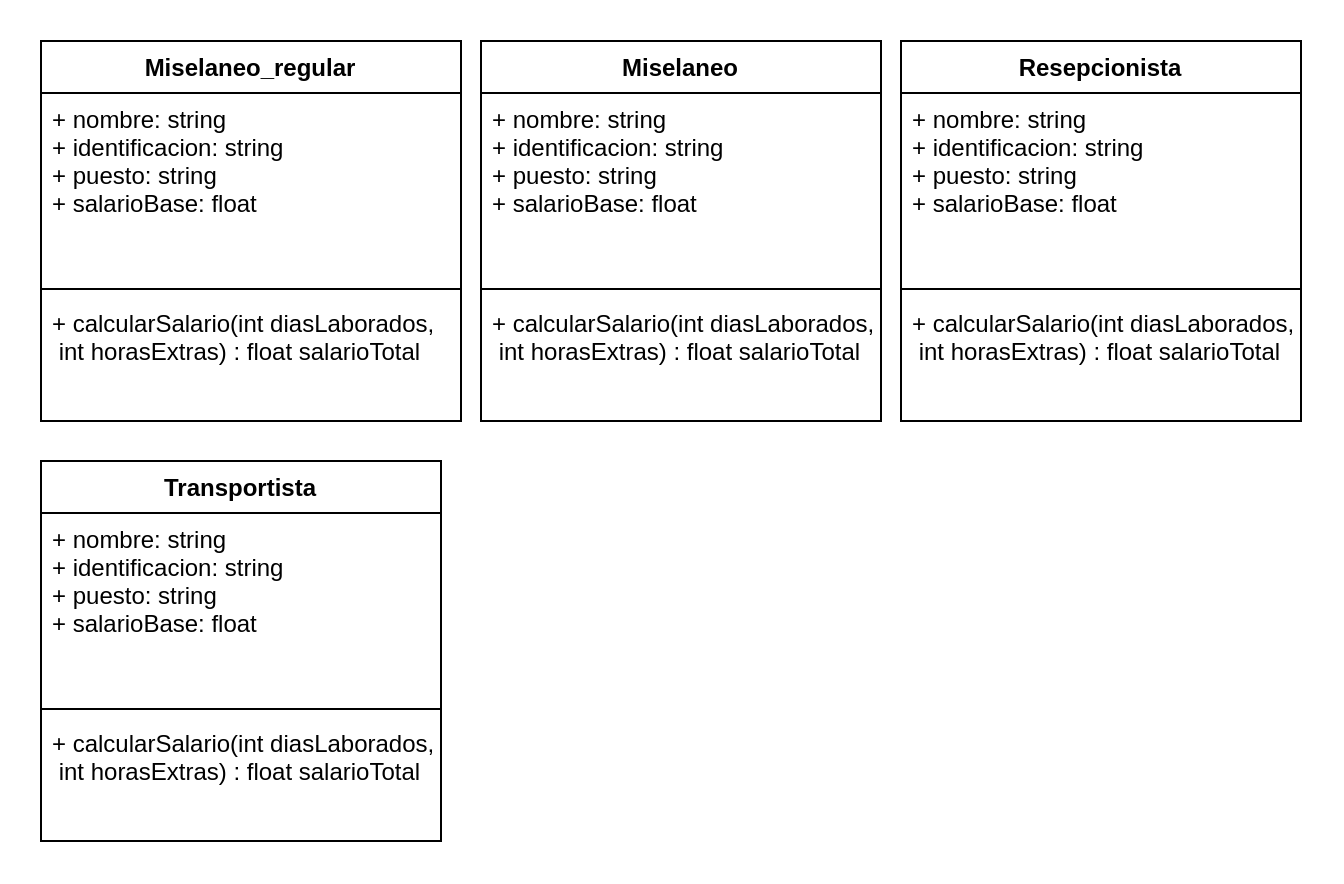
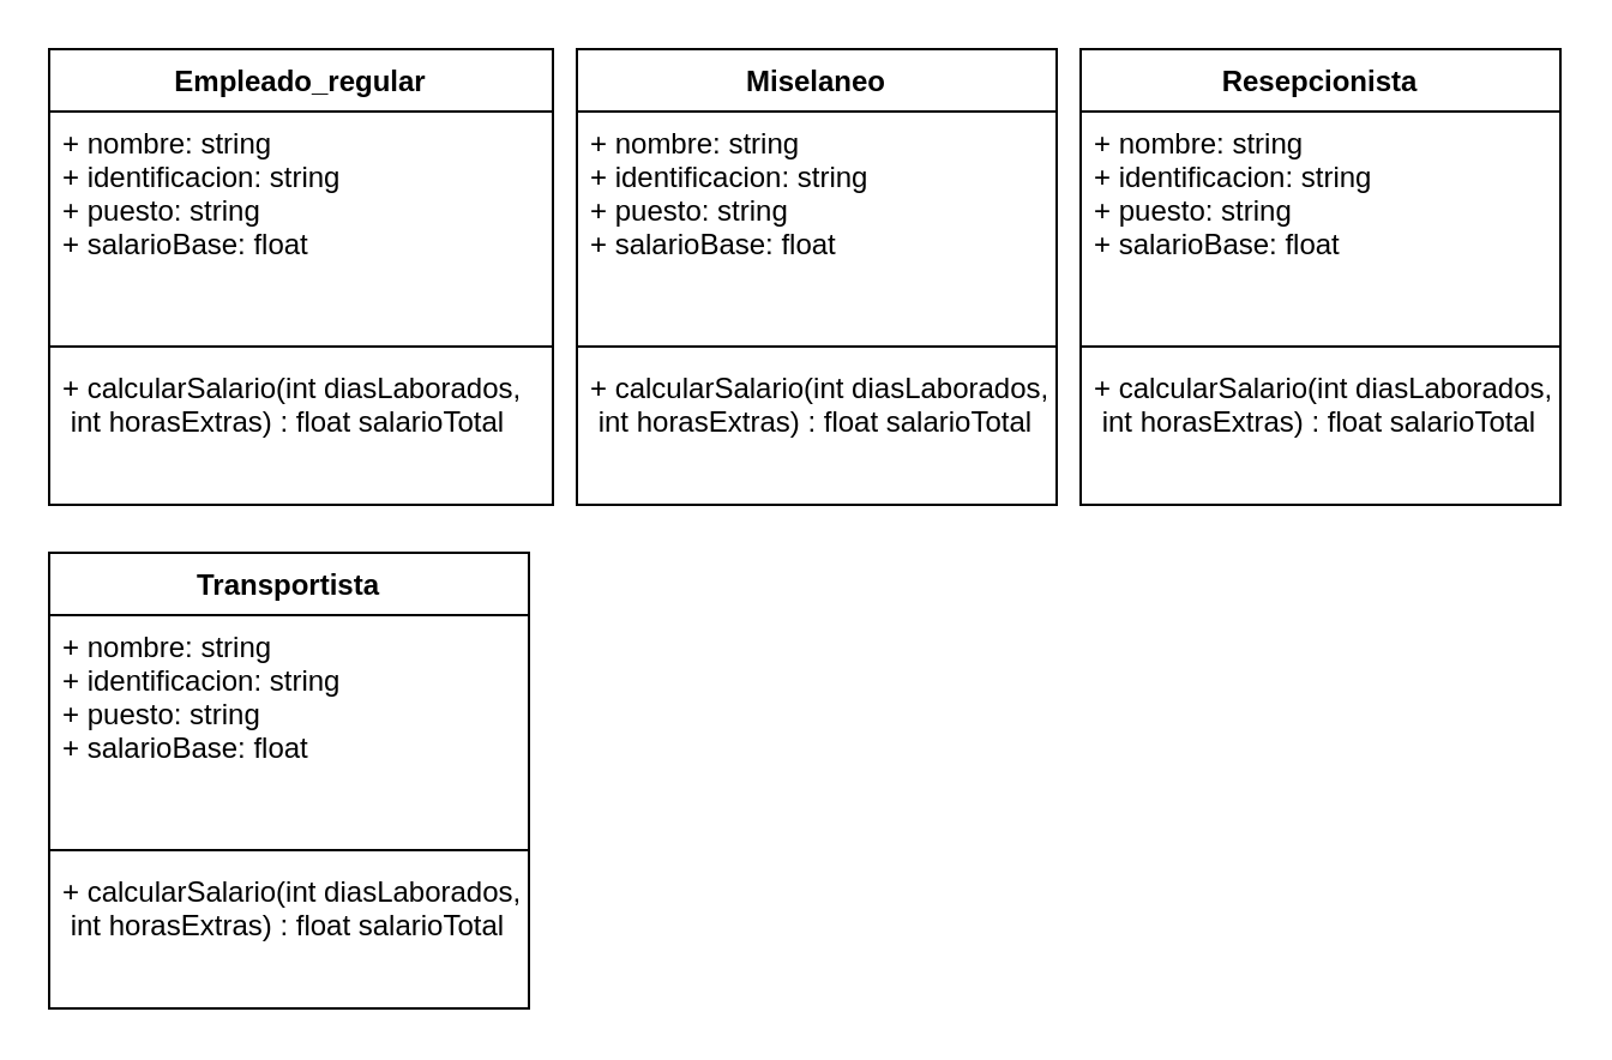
- <mxCell id="2" value="Miselaneo_regular" style="swimlane;fontStyle=1;align=center;verticalAlign=top;childLayout=stackLayout;horizontal=1;startSize=26;horizontalStack=0;resizeParent=1;resizeParentMax=0;resizeLast=0;collapsible=1;marginBottom=0;" vertex="1" parent="1"><mxGeometry x="20" y="20" width="210" height="190" as="geometry" /></mxCell>
+ <mxCell id="2" value="Empleado_regular" style="swimlane;fontStyle=1;align=center;verticalAlign=top;childLayout=stackLayout;horizontal=1;startSize=26;horizontalStack=0;resizeParent=1;resizeParentMax=0;resizeLast=0;collapsible=1;marginBottom=0;" vertex="1" parent="1"><mxGeometry x="20" y="20" width="210" height="190" as="geometry" /></mxCell>
